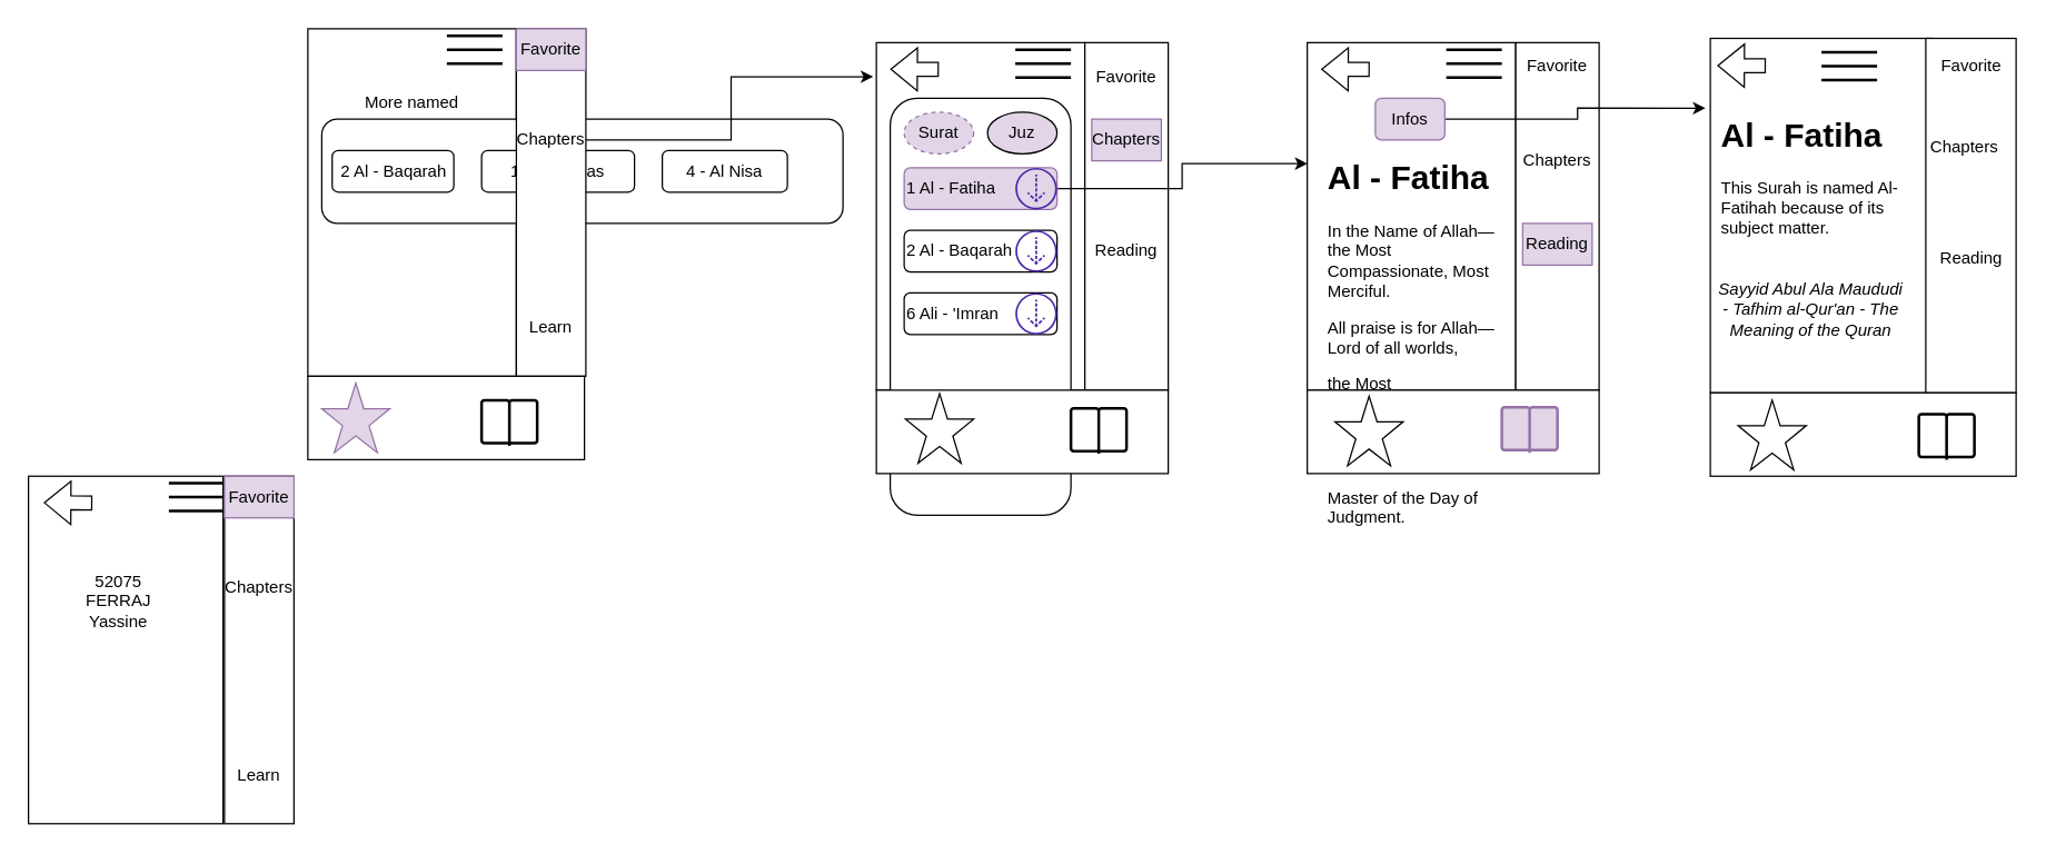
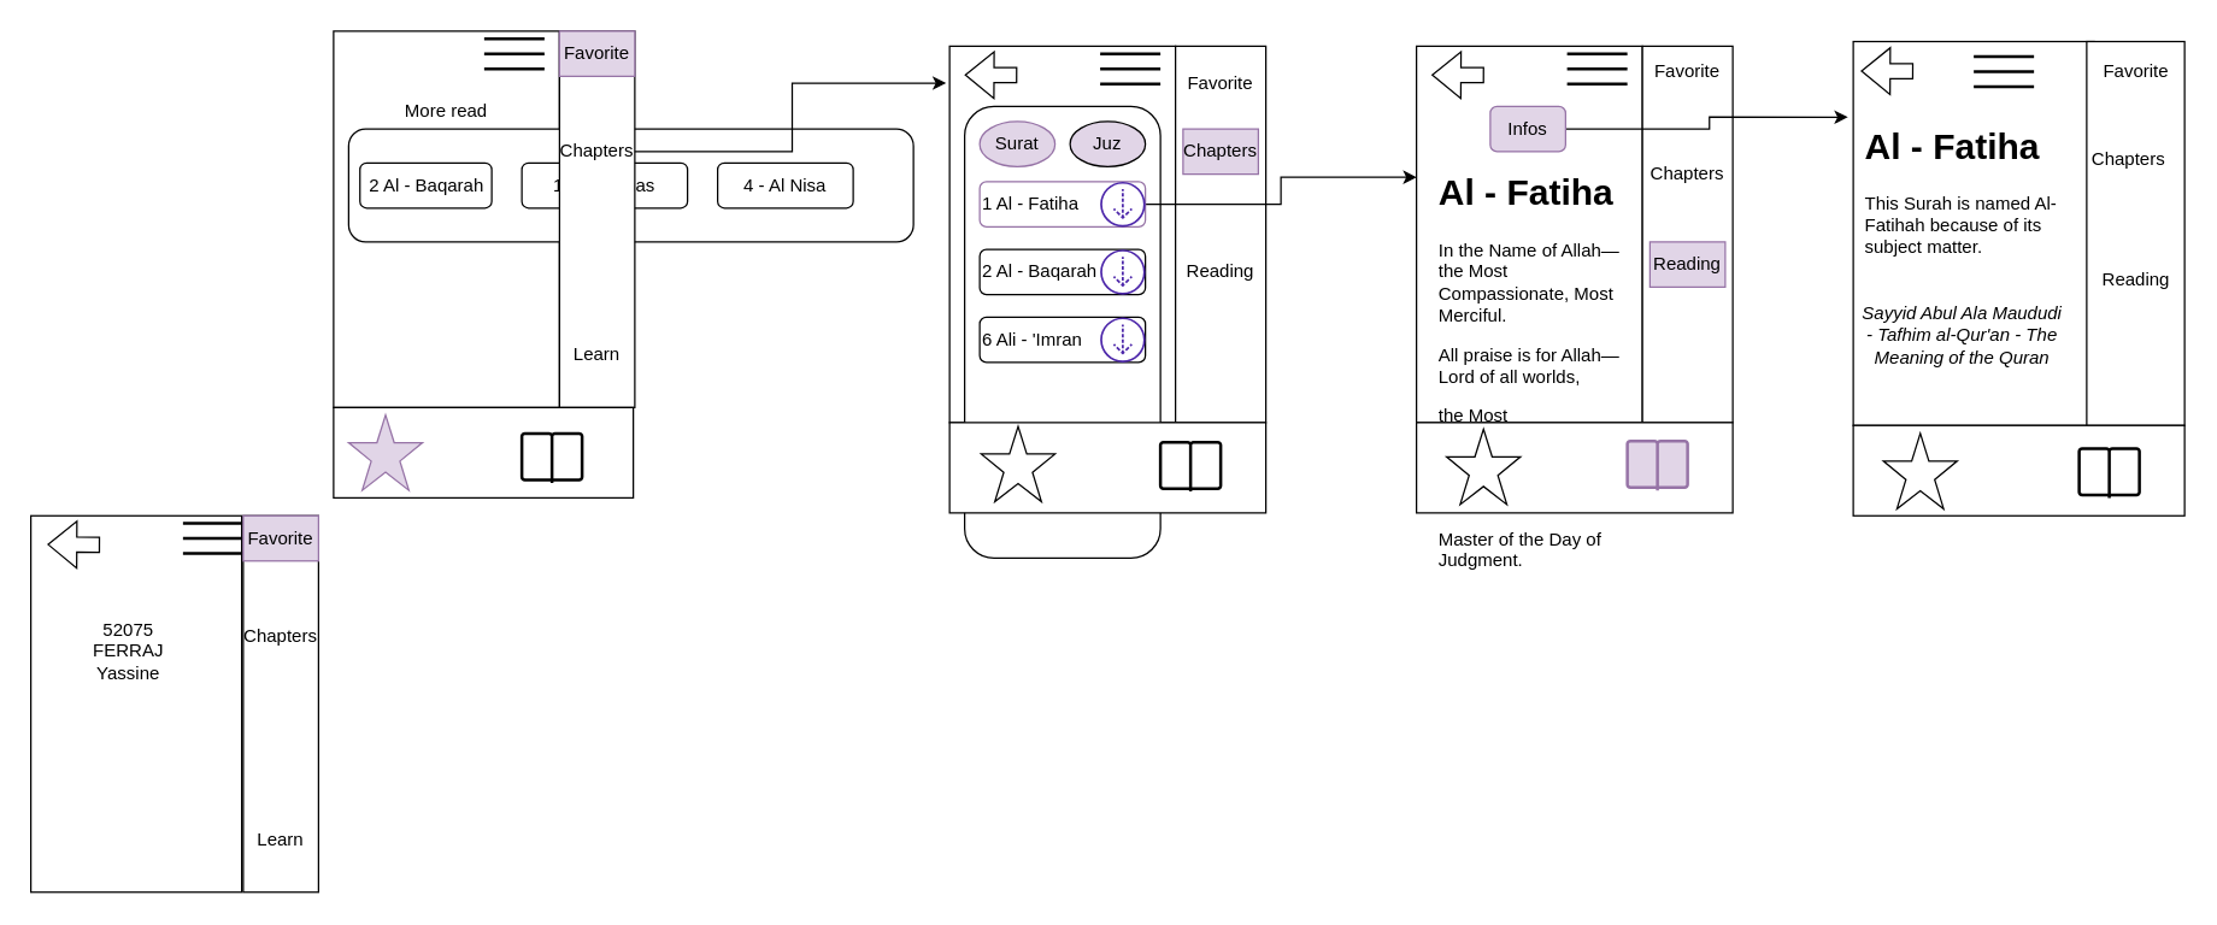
- <mxCell id="34" value="More named" style="text;html=1;strokeColor=none;fillColor=none;align=center;verticalAlign=middle;whiteSpace=wrap;rounded=0;" vertex="1" parent="1"><mxGeometry x="246" y="55" width="100" height="35" as="geometry" /></mxCell>
+ <mxCell id="34" value="More read" style="text;html=1;strokeColor=none;fillColor=none;align=center;verticalAlign=middle;whiteSpace=wrap;rounded=0;" vertex="1" parent="1"><mxGeometry x="246" y="55" width="100" height="35" as="geometry" /></mxCell>
- <mxCell id="25" value="Surat" style="ellipse;whiteSpace=wrap;html=1;fillColor=#e1d5e7;strokeColor=#9673a6;dashed=1;" vertex="1" parent="1"><mxGeometry x="650" y="80" width="50" height="30" as="geometry" /></mxCell>
+ <mxCell id="25" value="Surat" style="ellipse;whiteSpace=wrap;html=1;fillColor=#e1d5e7;strokeColor=#9673a6;" vertex="1" parent="1"><mxGeometry x="650" y="80" width="50" height="30" as="geometry" /></mxCell>
- <mxCell id="27" value="1 Al - Fatiha" style="rounded=1;whiteSpace=wrap;html=1;fillColor=#e1d5e7;strokeColor=#9673a6;align=left;" vertex="1" parent="1"><mxGeometry x="650" y="120" width="110" height="30" as="geometry" /></mxCell>
+ <mxCell id="27" value="1 Al - Fatiha" style="rounded=1;whiteSpace=wrap;html=1;fillColor=#ffffff;strokeColor=#9673a6;align=left;" vertex="1" parent="1"><mxGeometry x="650" y="120" width="110" height="30" as="geometry" /></mxCell>
